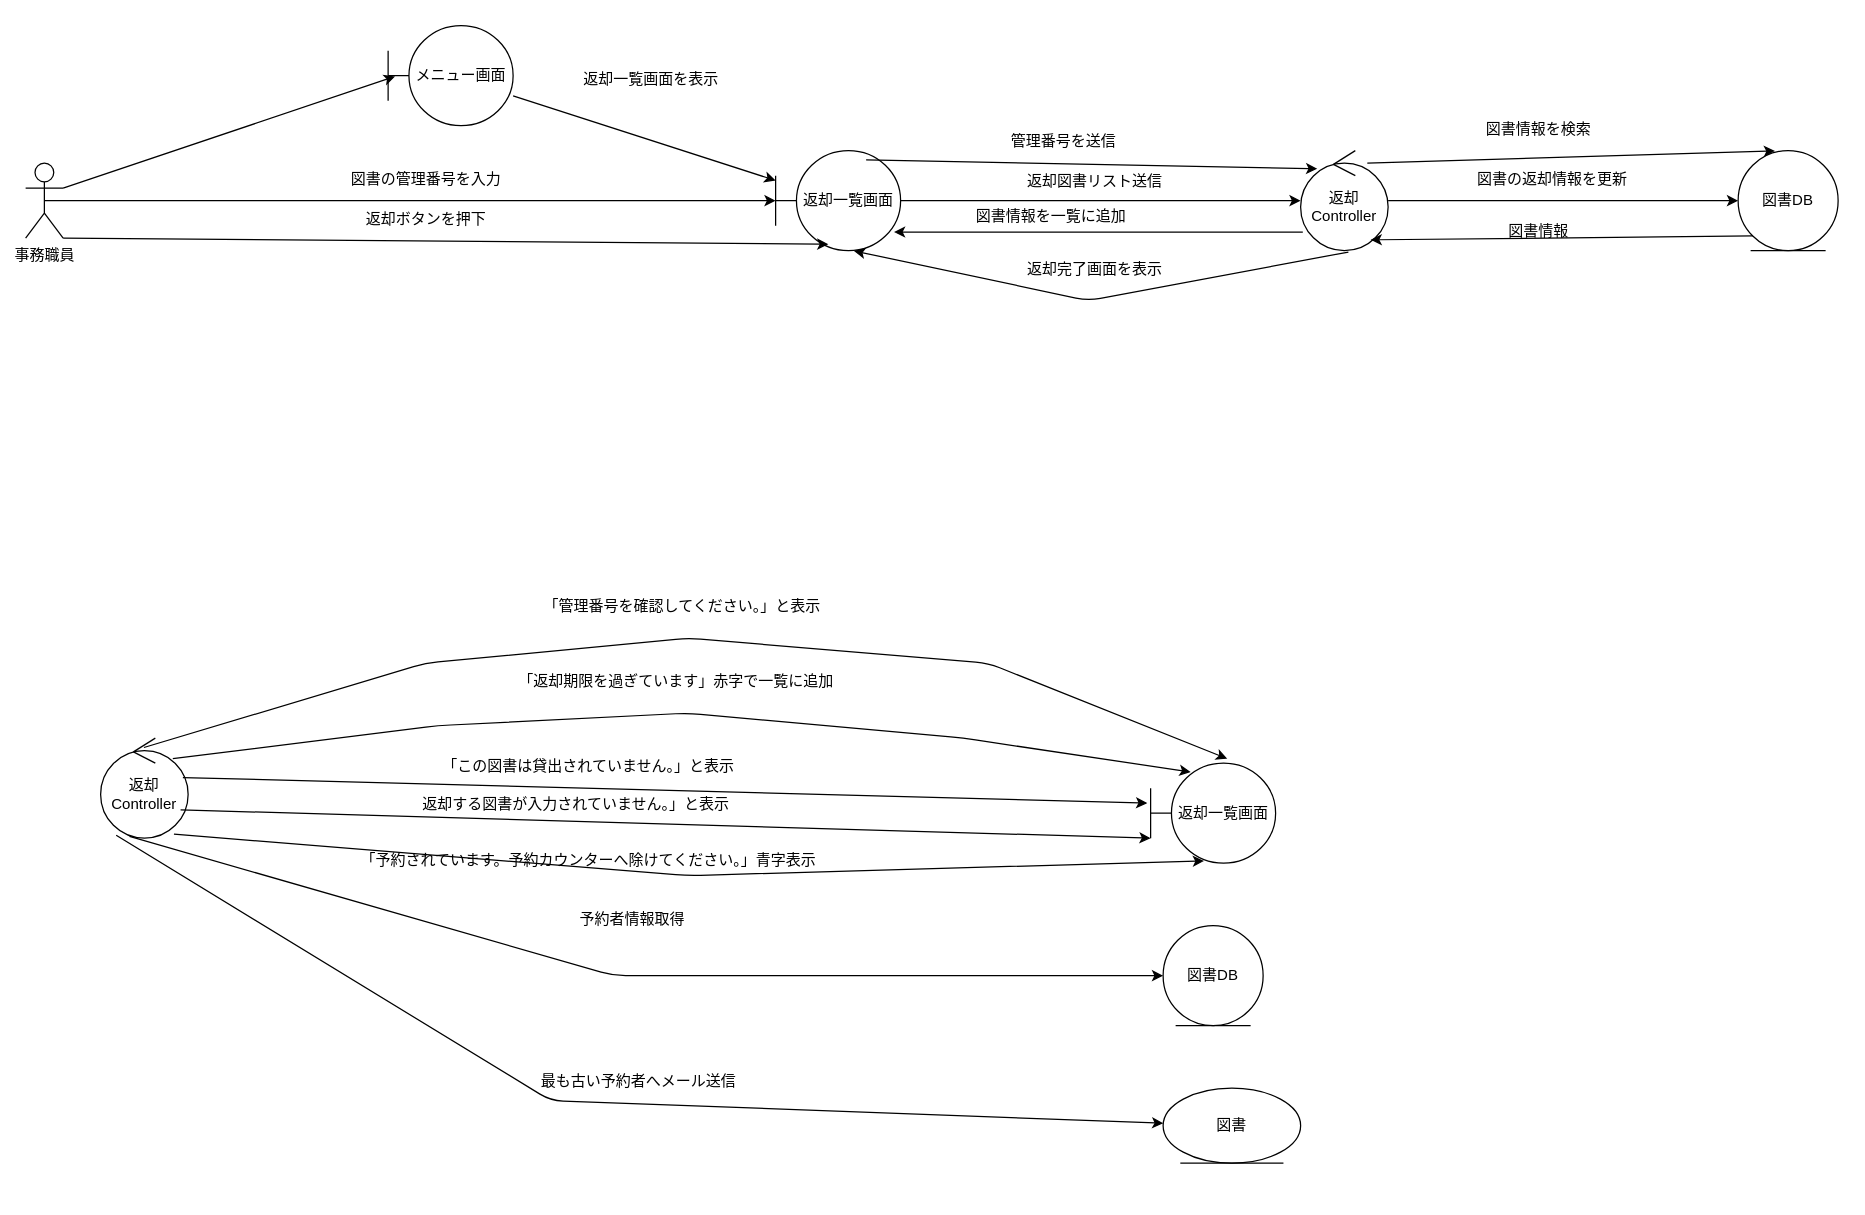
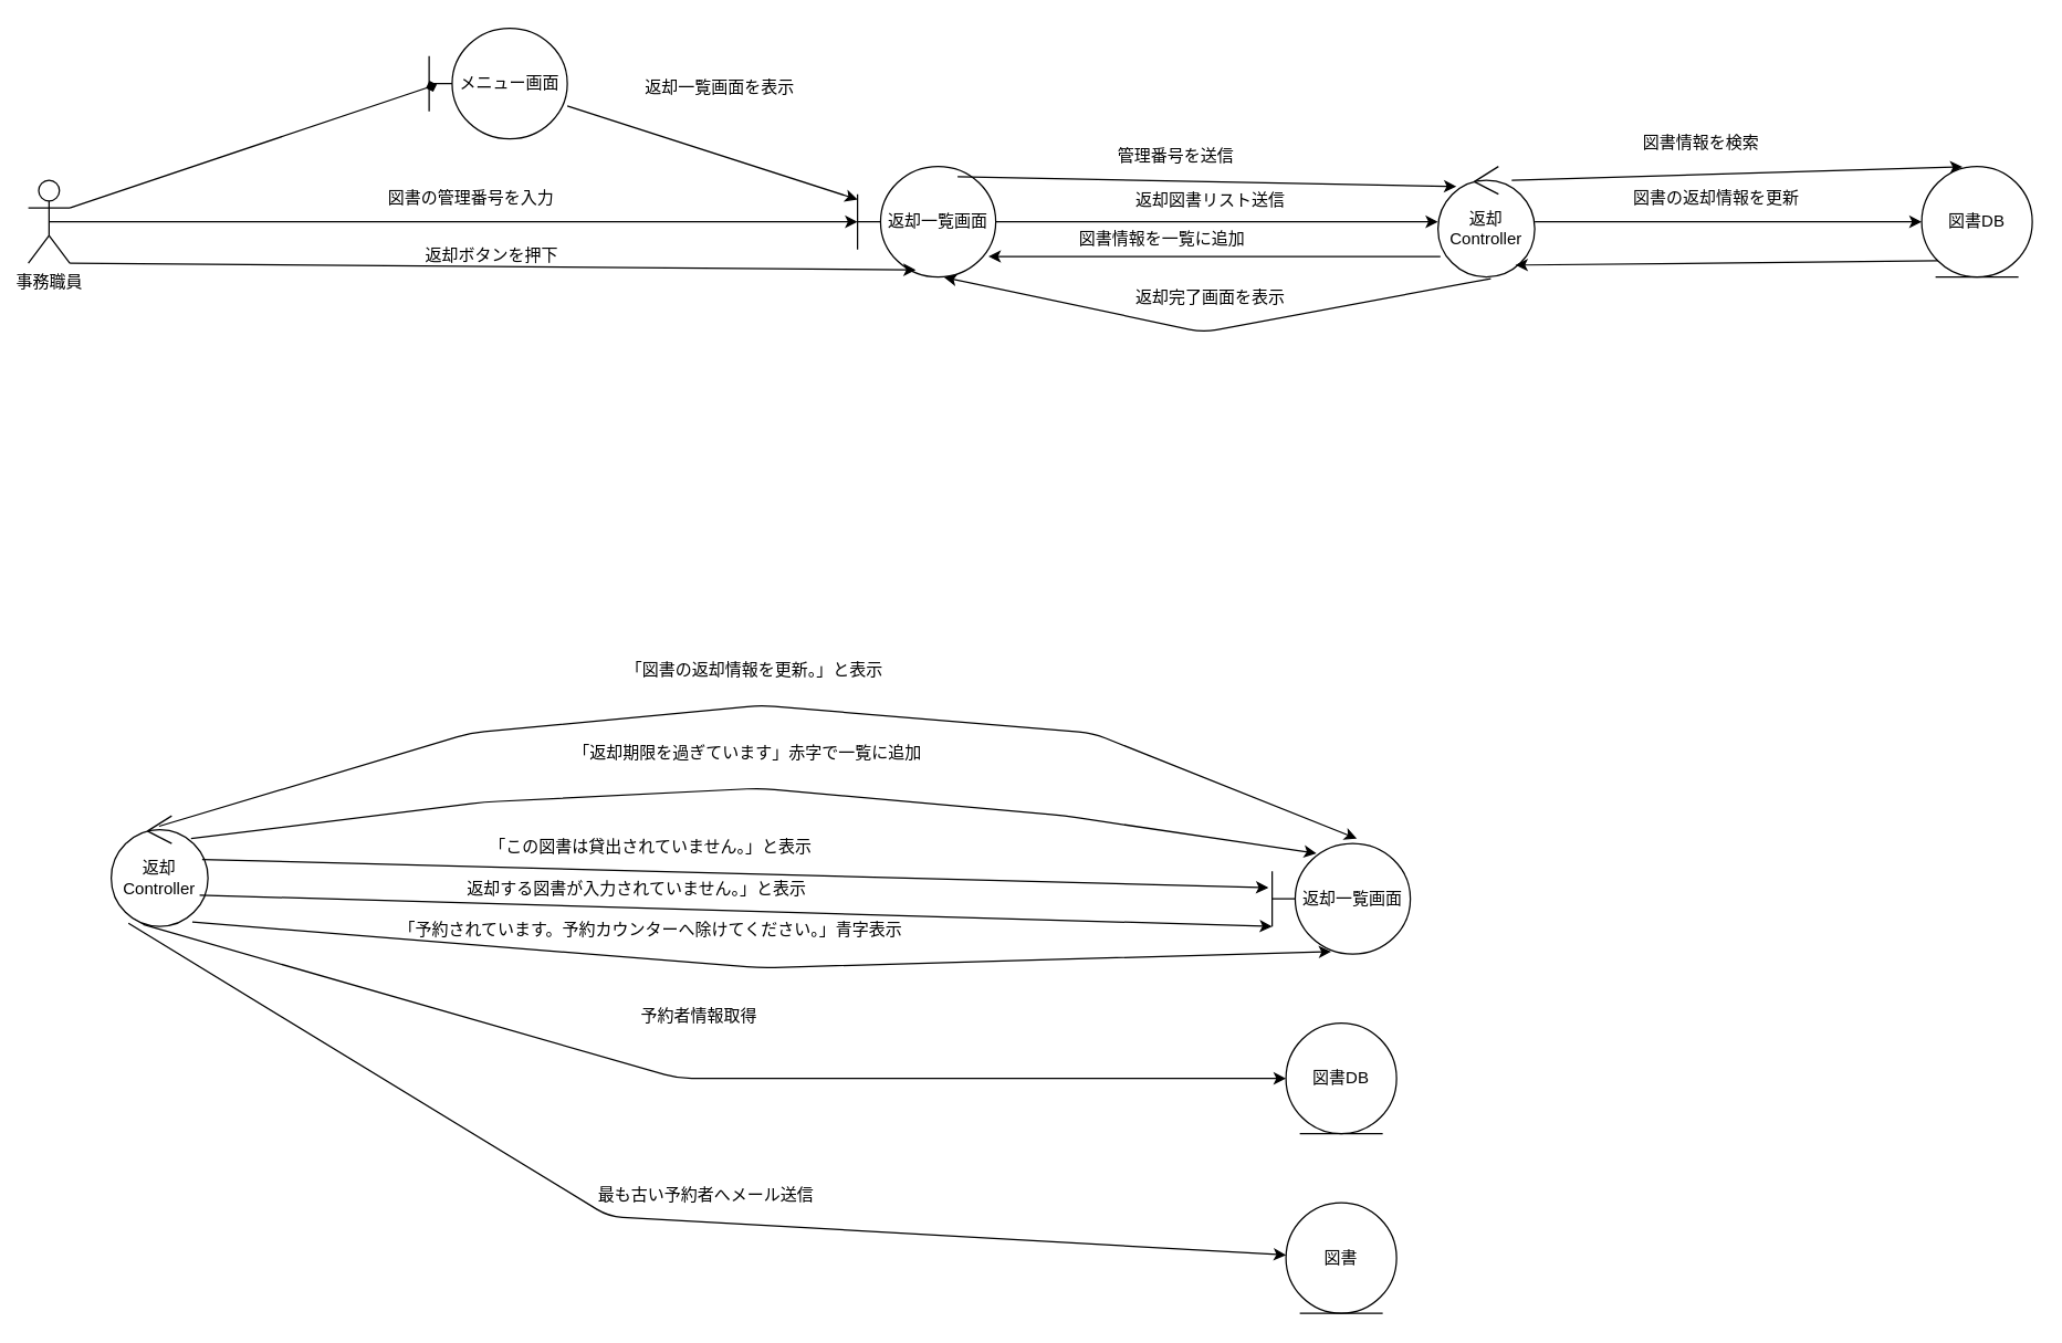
- <mxCell id="6" style="edgeStyle=none;html=1;exitX=1;exitY=0.333;exitDx=0;exitDy=0;exitPerimeter=0;entryX=0.056;entryY=0.508;entryDx=0;entryDy=0;entryPerimeter=0;" edge="1" parent="1" source="3" target="5"><mxGeometry relative="1" as="geometry" /></mxCell>
+ <mxCell id="6" style="edgeStyle=none;html=1;exitX=1;exitY=0.333;exitDx=0;exitDy=0;exitPerimeter=0;entryX=0.056;entryY=0.508;entryDx=0;entryDy=0;entryPerimeter=0;endArrow=diamond;" edge="1" parent="1" source="3" target="5"><mxGeometry relative="1" as="geometry" /></mxCell>
- <mxCell id="12" value="返却ボタンを押下" style="text;html=1;align=center;verticalAlign=middle;resizable=0;points=[];autosize=1;strokeColor=none;fillColor=none;" vertex="1" parent="1"><mxGeometry x="280" y="160" width="120" height="30" as="geometry" /></mxCell>
+ <mxCell id="12" value="返却ボタンを押下" style="text;html=1;align=center;verticalAlign=middle;resizable=0;points=[];autosize=1;strokeColor=none;fillColor=none;" vertex="1" parent="1"><mxGeometry x="295" y="170" width="120" height="30" as="geometry" /></mxCell>
- <mxCell id="27" value="図書情報" style="text;html=1;align=center;verticalAlign=middle;resizable=0;points=[];autosize=1;strokeColor=none;fillColor=none;" vertex="1" parent="1"><mxGeometry x="1195" y="170" width="70" height="30" as="geometry" /></mxCell>
- <mxCell id="33" value="「管理番号を確認してください。」と表示" style="text;html=1;align=center;verticalAlign=middle;resizable=0;points=[];autosize=1;strokeColor=none;fillColor=none;" vertex="1" parent="1"><mxGeometry x="425" y="470" width="240" height="30" as="geometry" /></mxCell>
+ <mxCell id="33" value="「図書の返却情報を更新。」と表示" style="text;html=1;align=center;verticalAlign=middle;resizable=0;points=[];autosize=1;strokeColor=none;fillColor=none;" vertex="1" parent="1"><mxGeometry x="425" y="470" width="240" height="30" as="geometry" /></mxCell>
- <mxCell id="41" value="「予約されています。予約カウンターへ除けてください。」青字表示" style="text;html=1;align=center;verticalAlign=middle;resizable=0;points=[];autosize=1;strokeColor=none;fillColor=none;" vertex="1" parent="1"><mxGeometry x="275" y="673" width="390" height="30" as="geometry" /></mxCell>
+ <mxCell id="41" value="「予約されています。予約カウンターへ除けてください。」青字表示" style="text;html=1;align=center;verticalAlign=middle;resizable=0;points=[];autosize=1;strokeColor=none;fillColor=none;" vertex="1" parent="1"><mxGeometry x="275" y="658" width="390" height="30" as="geometry" /></mxCell>
- <mxCell id="44" value="図書" style="ellipse;shape=umlEntity;whiteSpace=wrap;html=1;" vertex="1" parent="1"><mxGeometry x="930" y="869.997" width="110" height="60" as="geometry" /></mxCell>
+ <mxCell id="44" value="図書" style="ellipse;shape=umlEntity;whiteSpace=wrap;html=1;" vertex="1" parent="1"><mxGeometry x="930" y="869.997" width="80" height="80" as="geometry" /></mxCell>
